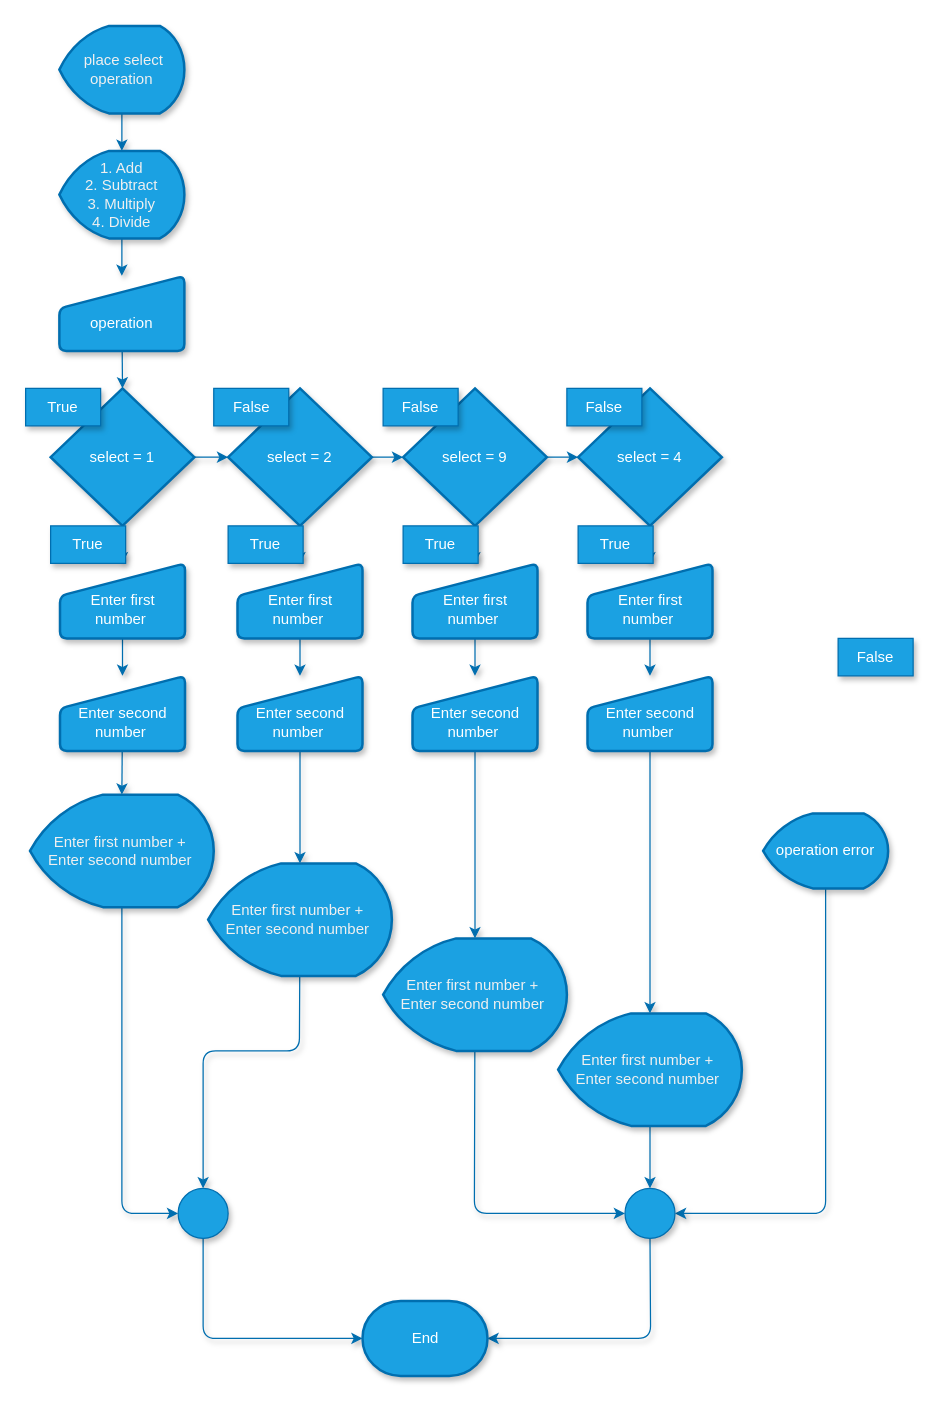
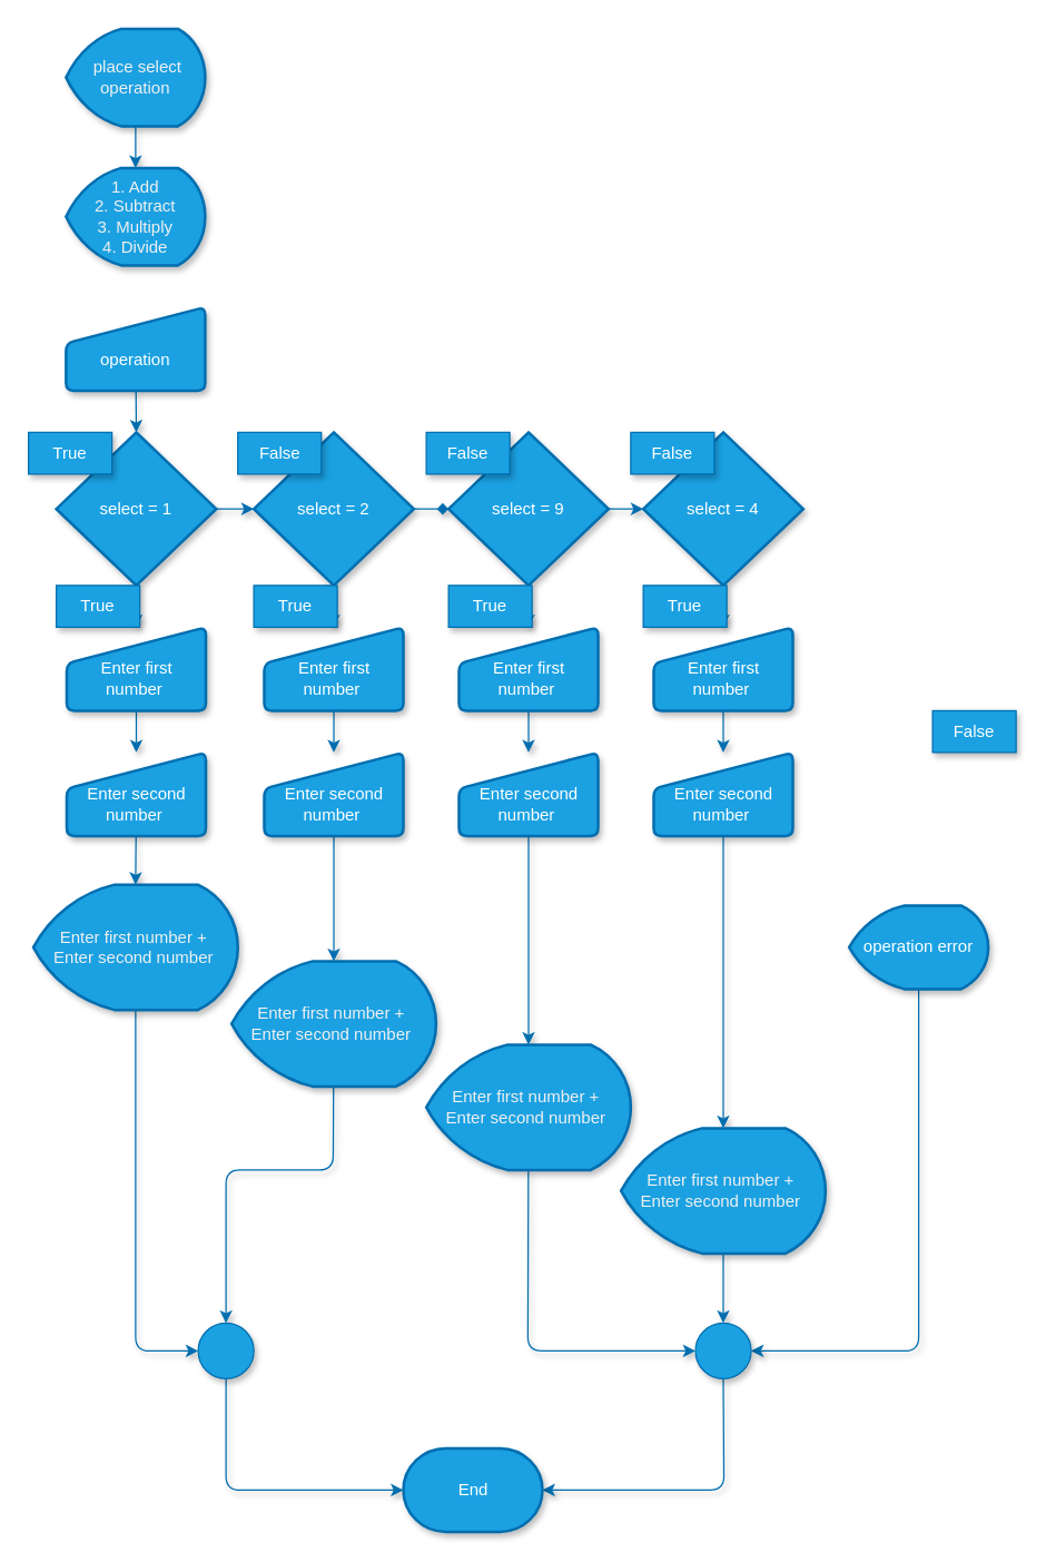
- <mxCell id="4" style="edgeStyle=none;html=1;entryX=0.5;entryY=0;entryDx=0;entryDy=0;fillColor=#1ba1e2;strokeColor=#006EAF;shadow=1;sketch=0;" parent="1" source="5" target="7" edge="1"><mxGeometry relative="1" as="geometry" /></mxCell>
- <mxCell id="16" style="edgeStyle=none;html=1;entryX=0;entryY=0.5;entryDx=0;entryDy=0;entryPerimeter=0;fillColor=#1ba1e2;strokeColor=#006EAF;shadow=1;sketch=0;" parent="1" source="17" target="20" edge="1"><mxGeometry relative="1" as="geometry" /></mxCell>
+ <mxCell id="16" style="edgeStyle=none;html=1;entryX=0;entryY=0.5;entryDx=0;entryDy=0;entryPerimeter=0;fillColor=#1ba1e2;strokeColor=#006EAF;shadow=1;sketch=0;endArrow=diamond;" parent="1" source="17" target="20" edge="1"><mxGeometry relative="1" as="geometry" /></mxCell>
